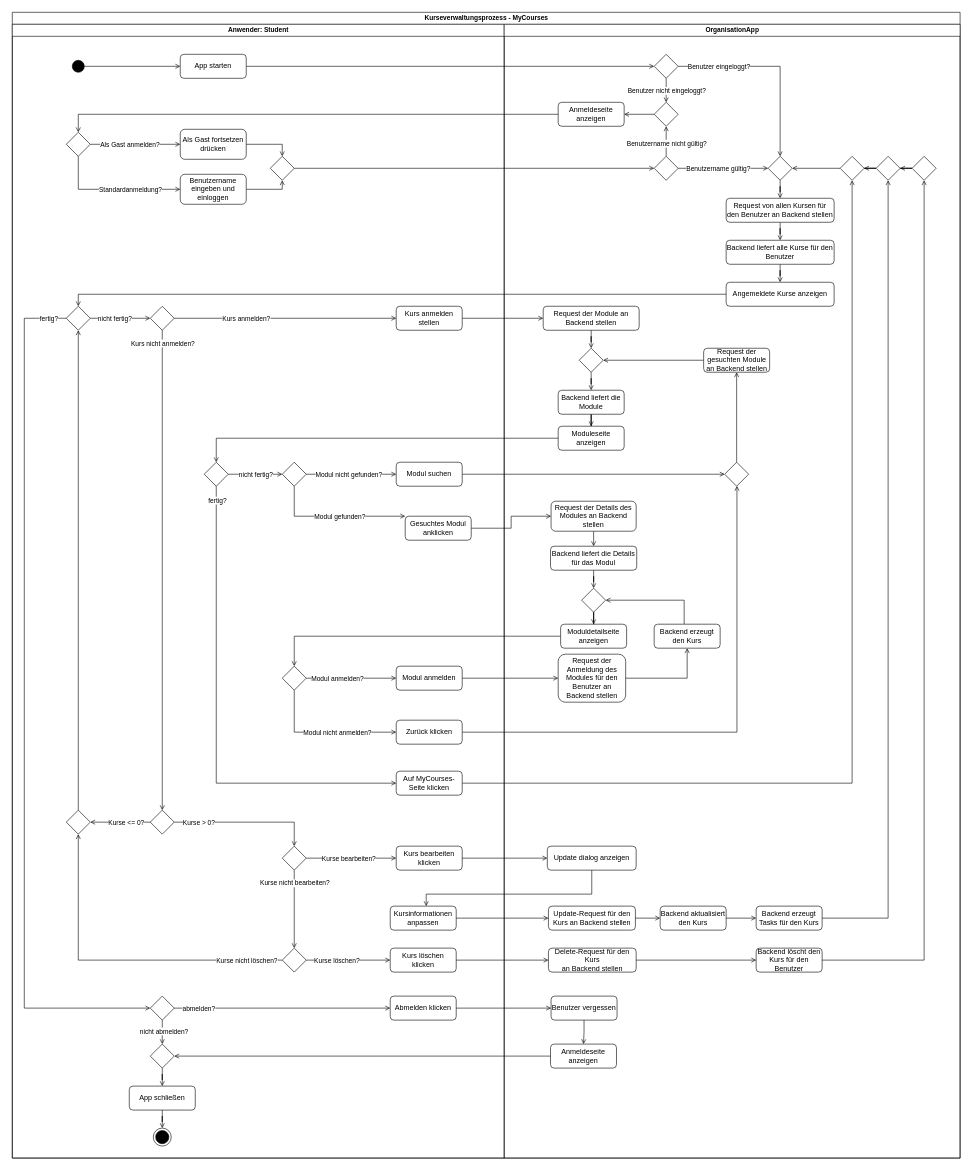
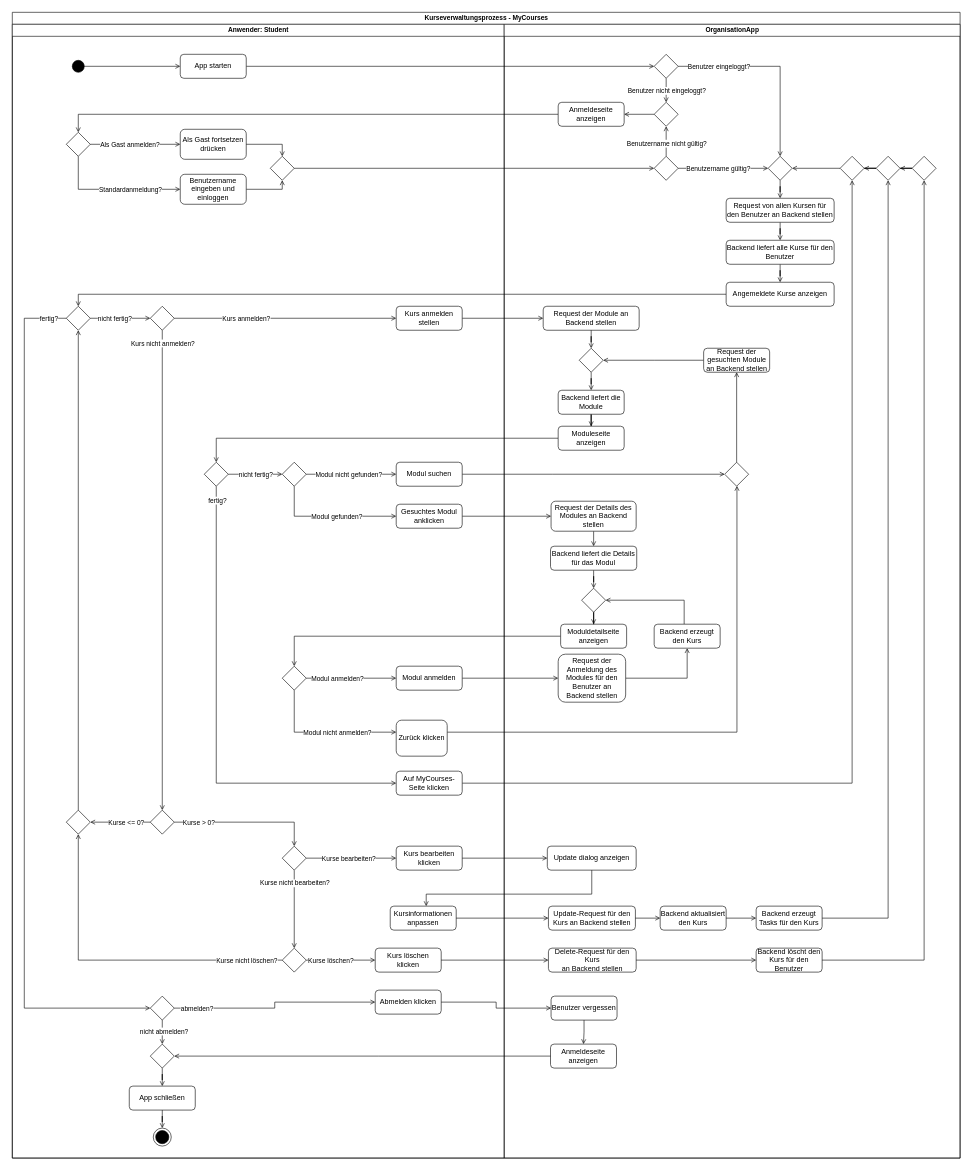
- <mxCell id="36" value="Gesuchtes Modul anklicken" style="rounded=1;whiteSpace=wrap;html=1;" parent="15" vertex="1"><mxGeometry x="655" y="820" width="110" height="40" as="geometry" /></mxCell>
+ <mxCell id="36" value="Gesuchtes Modul anklicken" style="rounded=1;whiteSpace=wrap;html=1;" parent="15" vertex="1"><mxGeometry x="640" y="800" width="110" height="40" as="geometry" /></mxCell>
- <mxCell id="38" value="Zurück klicken" style="rounded=1;whiteSpace=wrap;html=1;" parent="15" vertex="1"><mxGeometry x="640" y="1160" width="110" height="40" as="geometry" /></mxCell>
+ <mxCell id="38" value="Zurück klicken" style="rounded=1;whiteSpace=wrap;html=1;" parent="15" vertex="1"><mxGeometry x="640" y="1160" width="85" height="60" as="geometry" /></mxCell>
- <mxCell id="62" value="Kurs löschen klicken" style="rounded=1;whiteSpace=wrap;html=1;" parent="15" vertex="1"><mxGeometry x="630" y="1540" width="110" height="40" as="geometry" /></mxCell>
+ <mxCell id="62" value="Kurs löschen klicken" style="rounded=1;whiteSpace=wrap;html=1;" parent="15" vertex="1"><mxGeometry x="605" y="1540" width="110" height="40" as="geometry" /></mxCell>
- <mxCell id="79" value="Abmelden klicken" style="rounded=1;whiteSpace=wrap;html=1;" parent="15" vertex="1"><mxGeometry x="630" y="1620" width="110" height="40" as="geometry" /></mxCell>
+ <mxCell id="79" value="Abmelden klicken" style="rounded=1;whiteSpace=wrap;html=1;" parent="15" vertex="1"><mxGeometry x="605" y="1610" width="110" height="40" as="geometry" /></mxCell>
